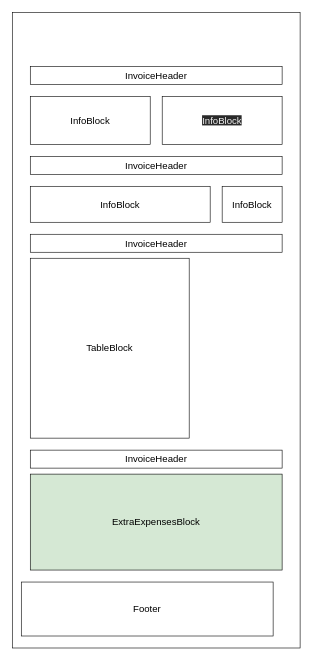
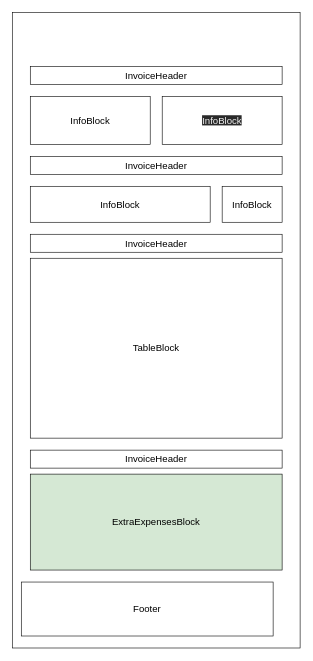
- <mxCell id="9" value="&lt;span style=&quot;font-size: 16px&quot;&gt;TableBlock&lt;/span&gt;" style="rounded=0;whiteSpace=wrap;html=1;" vertex="1" parent="1"><mxGeometry x="50" y="430" width="265" height="300" as="geometry" /></mxCell>
+ <mxCell id="9" value="&lt;span style=&quot;font-size: 16px&quot;&gt;TableBlock&lt;/span&gt;" style="rounded=0;whiteSpace=wrap;html=1;" vertex="1" parent="1"><mxGeometry x="50" y="430" width="420" height="300" as="geometry" /></mxCell>
